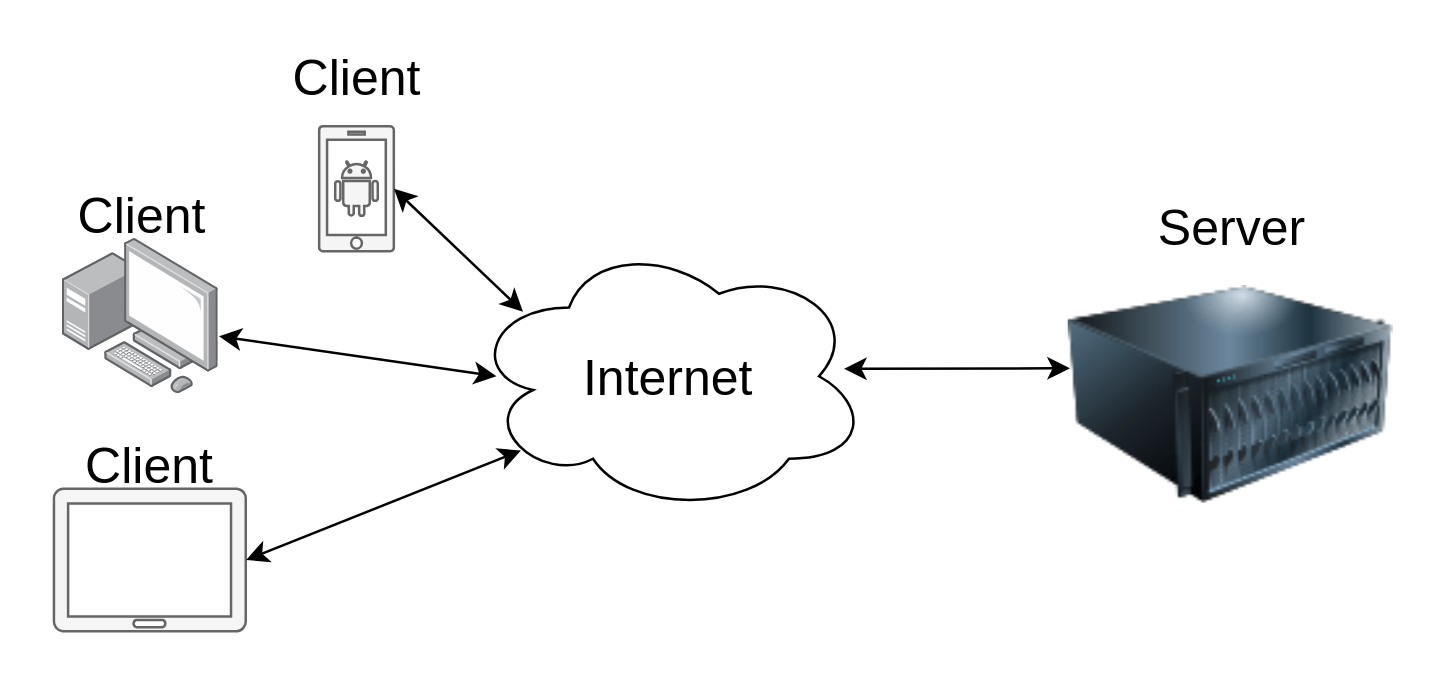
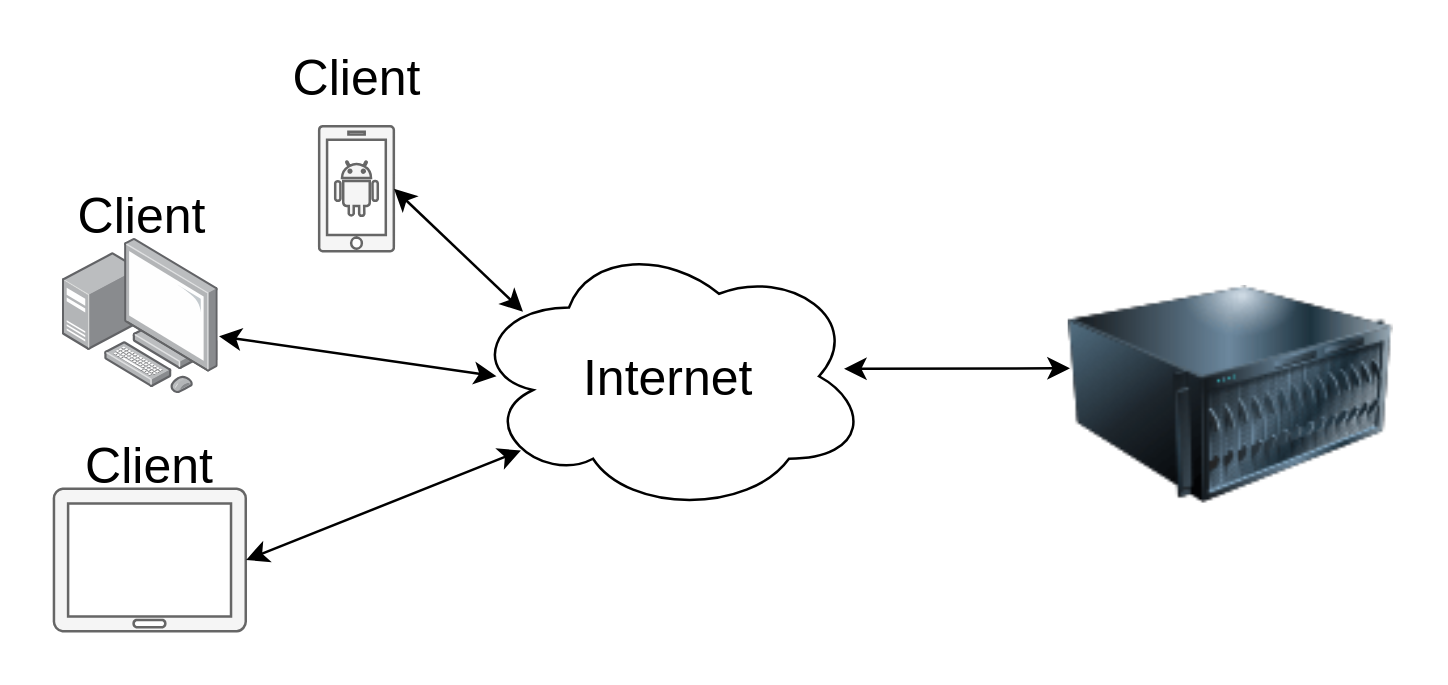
- <mxCell id="14" value="&lt;font style=&quot;font-size: 20px&quot;&gt;Server&lt;/font&gt;" style="text;html=1;align=center;verticalAlign=middle;resizable=0;points=[];autosize=1;strokeColor=none;" vertex="1" parent="1"><mxGeometry x="457" y="80" width="70" height="20" as="geometry" /></mxCell>
